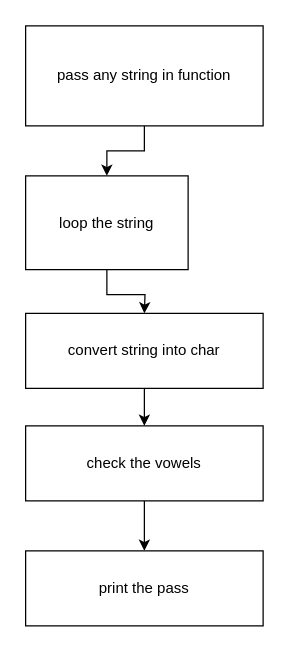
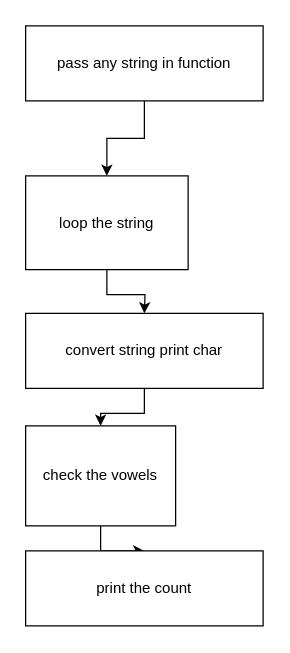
- <mxCell id="3" value="pass any string in function" style="rounded=0;whiteSpace=wrap;html=1;" parent="1" vertex="1"><mxGeometry x="20" y="20" width="190" height="80" as="geometry" /></mxCell>
+ <mxCell id="3" value="pass any string in function" style="rounded=0;whiteSpace=wrap;html=1;" parent="1" vertex="1"><mxGeometry x="20" y="20" width="190" height="60" as="geometry" /></mxCell>
- <mxCell id="10" value="convert string into char" style="rounded=0;whiteSpace=wrap;html=1;" parent="1" vertex="1"><mxGeometry x="20" y="250" width="190" height="60" as="geometry" /></mxCell>
+ <mxCell id="10" value="convert string print char" style="rounded=0;whiteSpace=wrap;html=1;" parent="1" vertex="1"><mxGeometry x="20" y="250" width="190" height="60" as="geometry" /></mxCell>
- <mxCell id="7" value="check the vowels" style="rounded=0;whiteSpace=wrap;html=1;" parent="1" vertex="1"><mxGeometry x="20" y="340" width="190" height="60" as="geometry" /></mxCell>
+ <mxCell id="7" value="check the vowels" style="rounded=0;whiteSpace=wrap;html=1;" parent="1" vertex="1"><mxGeometry x="20" y="340" width="120" height="80" as="geometry" /></mxCell>
- <mxCell id="8" value="print the pass" style="rounded=0;whiteSpace=wrap;html=1;" parent="1" vertex="1"><mxGeometry x="20" y="440" width="190" height="60" as="geometry" /></mxCell>
+ <mxCell id="8" value="print the count" style="rounded=0;whiteSpace=wrap;html=1;" parent="1" vertex="1"><mxGeometry x="20" y="440" width="190" height="60" as="geometry" /></mxCell>
